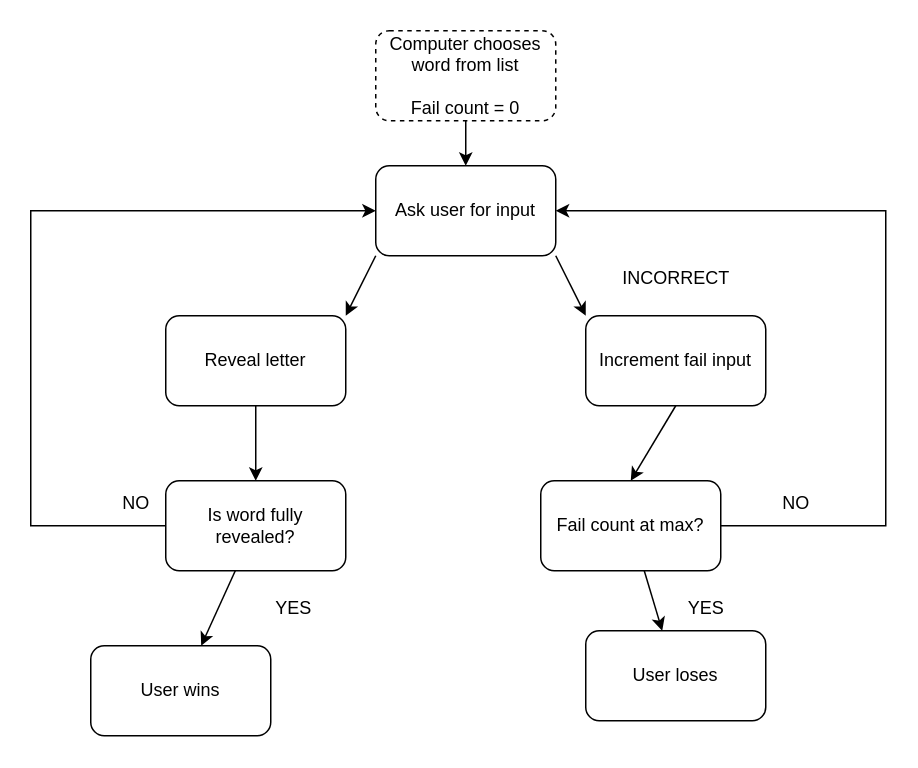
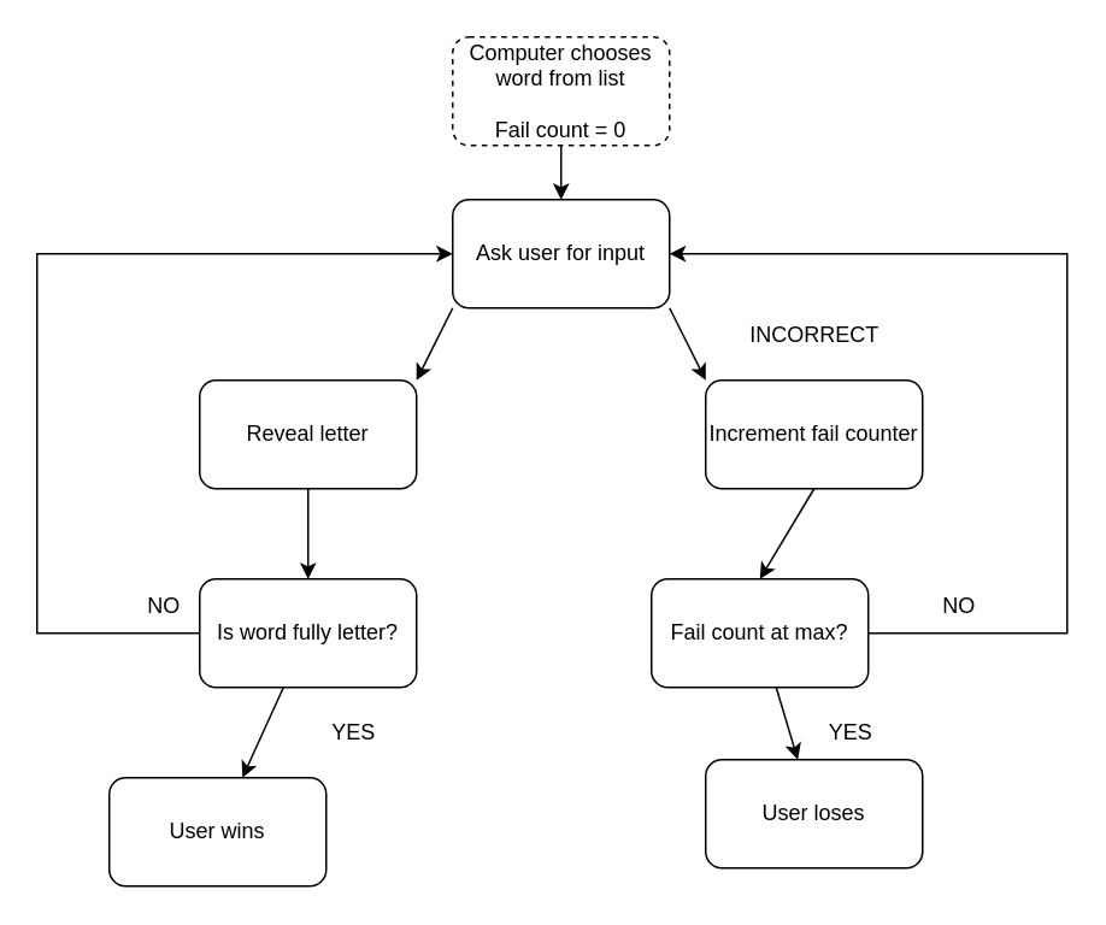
- <mxCell id="5" value="Increment fail input" style="rounded=1;whiteSpace=wrap;html=1;" vertex="1" parent="1"><mxGeometry x="390" y="210" width="120" height="60" as="geometry" /></mxCell>
+ <mxCell id="5" value="Increment fail counter" style="rounded=1;whiteSpace=wrap;html=1;" vertex="1" parent="1"><mxGeometry x="390" y="210" width="120" height="60" as="geometry" /></mxCell>
- <mxCell id="7" value="Is word fully revealed?" style="rounded=1;whiteSpace=wrap;html=1;" vertex="1" parent="1"><mxGeometry x="110" y="320" width="120" height="60" as="geometry" /></mxCell>
+ <mxCell id="7" value="Is word fully letter?" style="rounded=1;whiteSpace=wrap;html=1;" vertex="1" parent="1"><mxGeometry x="110" y="320" width="120" height="60" as="geometry" /></mxCell>
